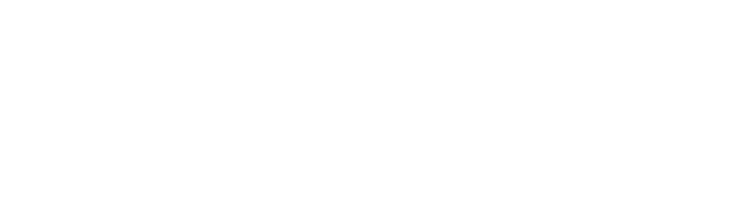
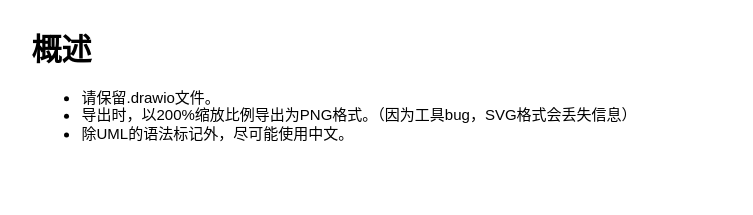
+ <mxCell id="2" value="&lt;h1&gt;概述&lt;/h1&gt;&lt;div&gt;&lt;ul&gt;&lt;li&gt;请保留.drawio文件。&lt;/li&gt;&lt;li&gt;导出时，以200%缩放比例导出为PNG格式。（因为工具bug，SVG格式会丢失信息）&lt;/li&gt;&lt;li&gt;除UML的语法标记外，尽可能使用中文。&lt;/li&gt;&lt;/ul&gt;&lt;/div&gt;&lt;p&gt;&lt;/p&gt;" style="text;html=1;strokeColor=none;fillColor=none;spacing=5;spacingTop=-20;whiteSpace=wrap;overflow=hidden;rounded=0;" parent="1" vertex="1"><mxGeometry x="20" y="20" width="560" height="130" as="geometry" /></mxCell>
